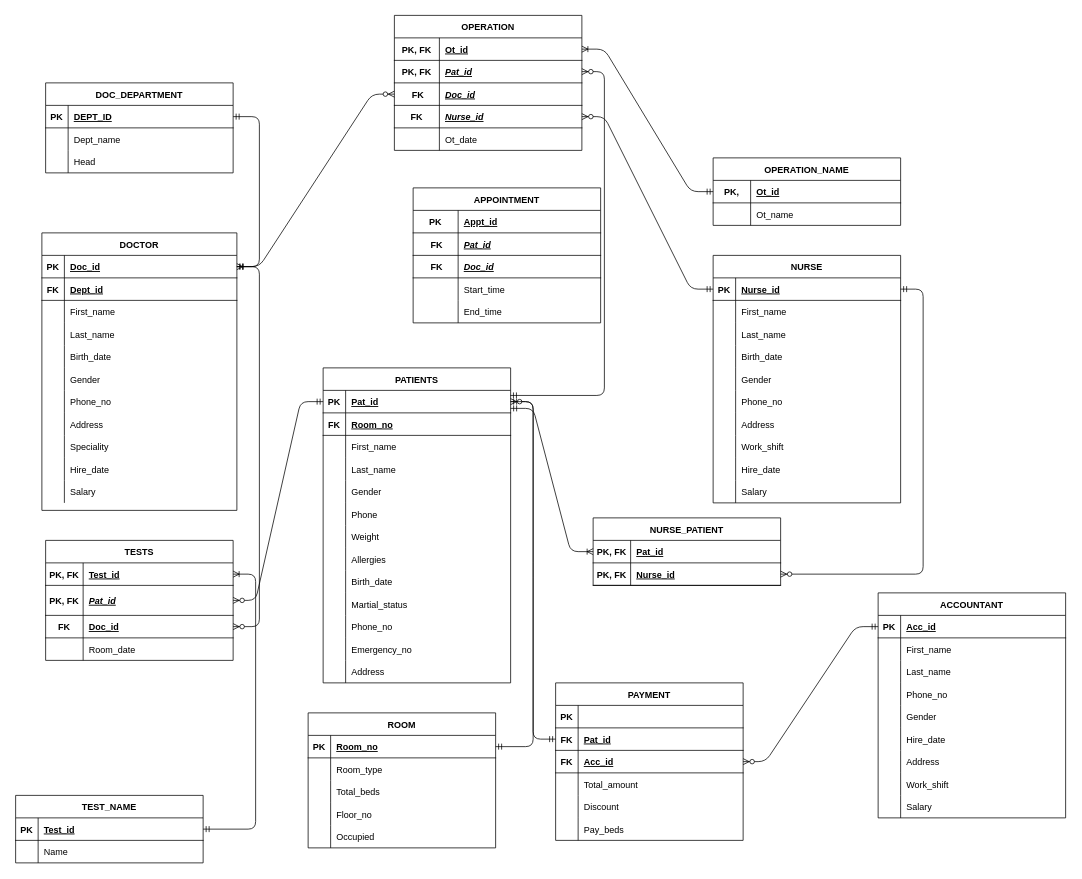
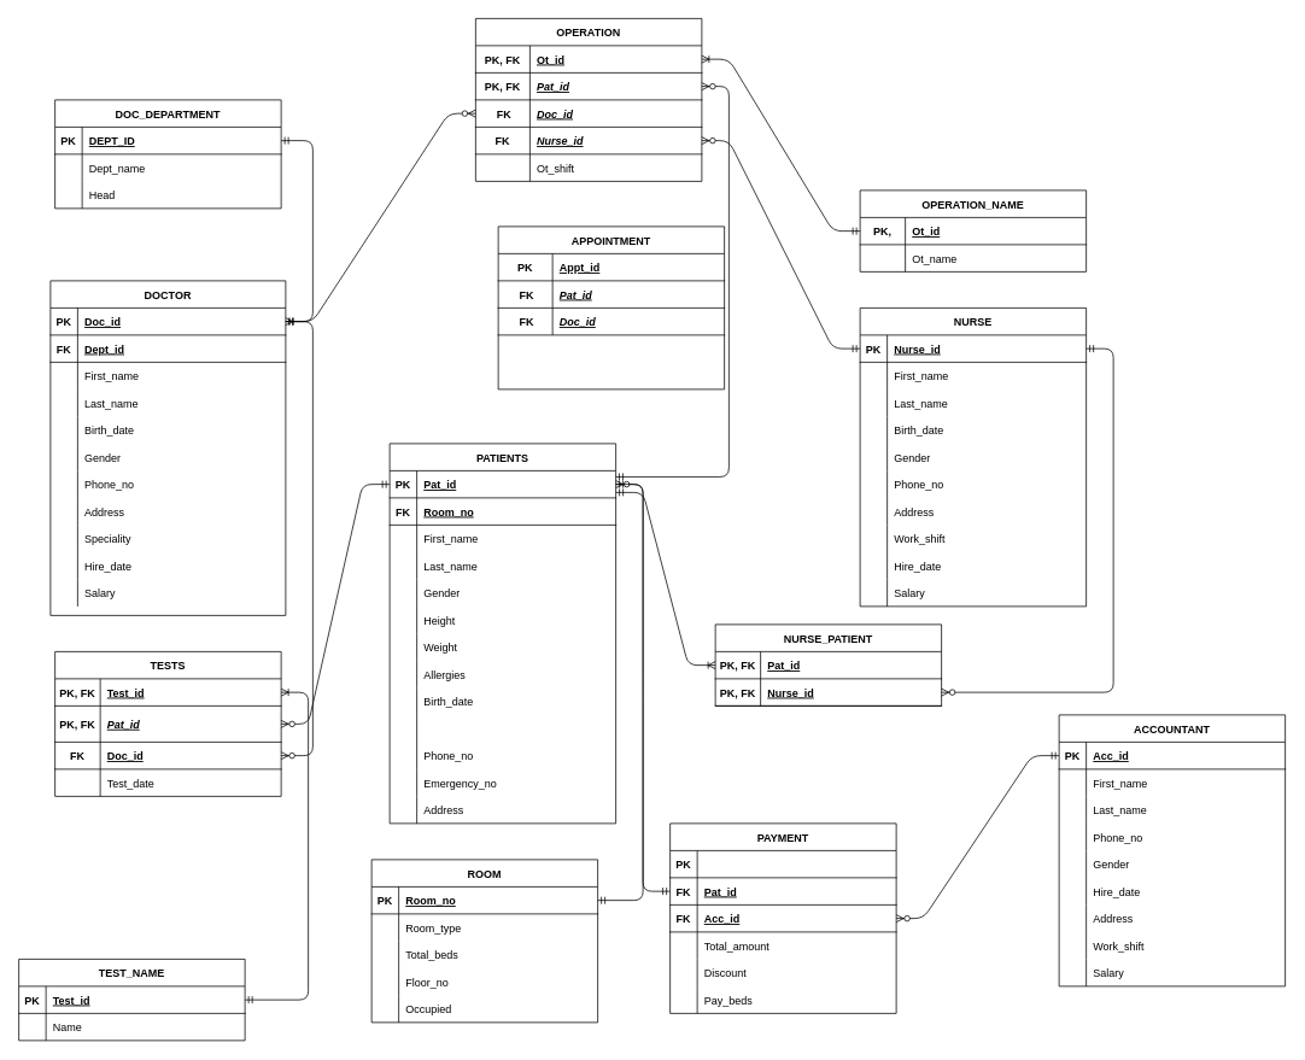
- <mxCell id="201" value="Ot_date" style="shape=partialRectangle;overflow=hidden;connectable=0;fillColor=none;top=0;left=0;bottom=0;right=0;align=left;spacingLeft=6;" parent="199" vertex="1"><mxGeometry x="60" width="190" height="30" as="geometry" /></mxCell>
+ <mxCell id="201" value="Ot_shift" style="shape=partialRectangle;overflow=hidden;connectable=0;fillColor=none;top=0;left=0;bottom=0;right=0;align=left;spacingLeft=6;" parent="199" vertex="1"><mxGeometry x="60" width="190" height="30" as="geometry" /></mxCell>
- <mxCell id="254" value="Start_time" style="shape=partialRectangle;overflow=hidden;connectable=0;fillColor=none;top=0;left=0;bottom=0;right=0;align=left;spacingLeft=6;" vertex="1" parent="252"><mxGeometry x="60" width="190" height="30" as="geometry" /></mxCell>
- <mxCell id="257" value="End_time" style="shape=partialRectangle;overflow=hidden;connectable=0;fillColor=none;top=0;left=0;bottom=0;right=0;align=left;spacingLeft=6;" vertex="1" parent="255"><mxGeometry x="60" width="190" height="30" as="geometry" /></mxCell>
- <mxCell id="38" value="Phone" style="shape=partialRectangle;overflow=hidden;connectable=0;fillColor=none;top=0;left=0;bottom=0;right=0;align=left;spacingLeft=6;" parent="36" vertex="1"><mxGeometry x="30" width="220" height="30" as="geometry" /></mxCell>
+ <mxCell id="38" value="Height" style="shape=partialRectangle;overflow=hidden;connectable=0;fillColor=none;top=0;left=0;bottom=0;right=0;align=left;spacingLeft=6;" parent="36" vertex="1"><mxGeometry x="30" width="220" height="30" as="geometry" /></mxCell>
- <mxCell id="50" value="Martial_status" style="shape=partialRectangle;overflow=hidden;connectable=0;fillColor=none;top=0;left=0;bottom=0;right=0;align=left;spacingLeft=6;" parent="48" vertex="1"><mxGeometry x="30" width="220" height="30" as="geometry" /></mxCell>
- <mxCell id="221" value="Room_date" style="shape=partialRectangle;overflow=hidden;connectable=0;fillColor=none;top=0;left=0;bottom=0;right=0;align=left;spacingLeft=6;" parent="219" vertex="1"><mxGeometry x="50" width="200" height="30" as="geometry" /></mxCell>
+ <mxCell id="221" value="Test_date" style="shape=partialRectangle;overflow=hidden;connectable=0;fillColor=none;top=0;left=0;bottom=0;right=0;align=left;spacingLeft=6;" parent="219" vertex="1"><mxGeometry x="50" width="200" height="30" as="geometry" /></mxCell>
